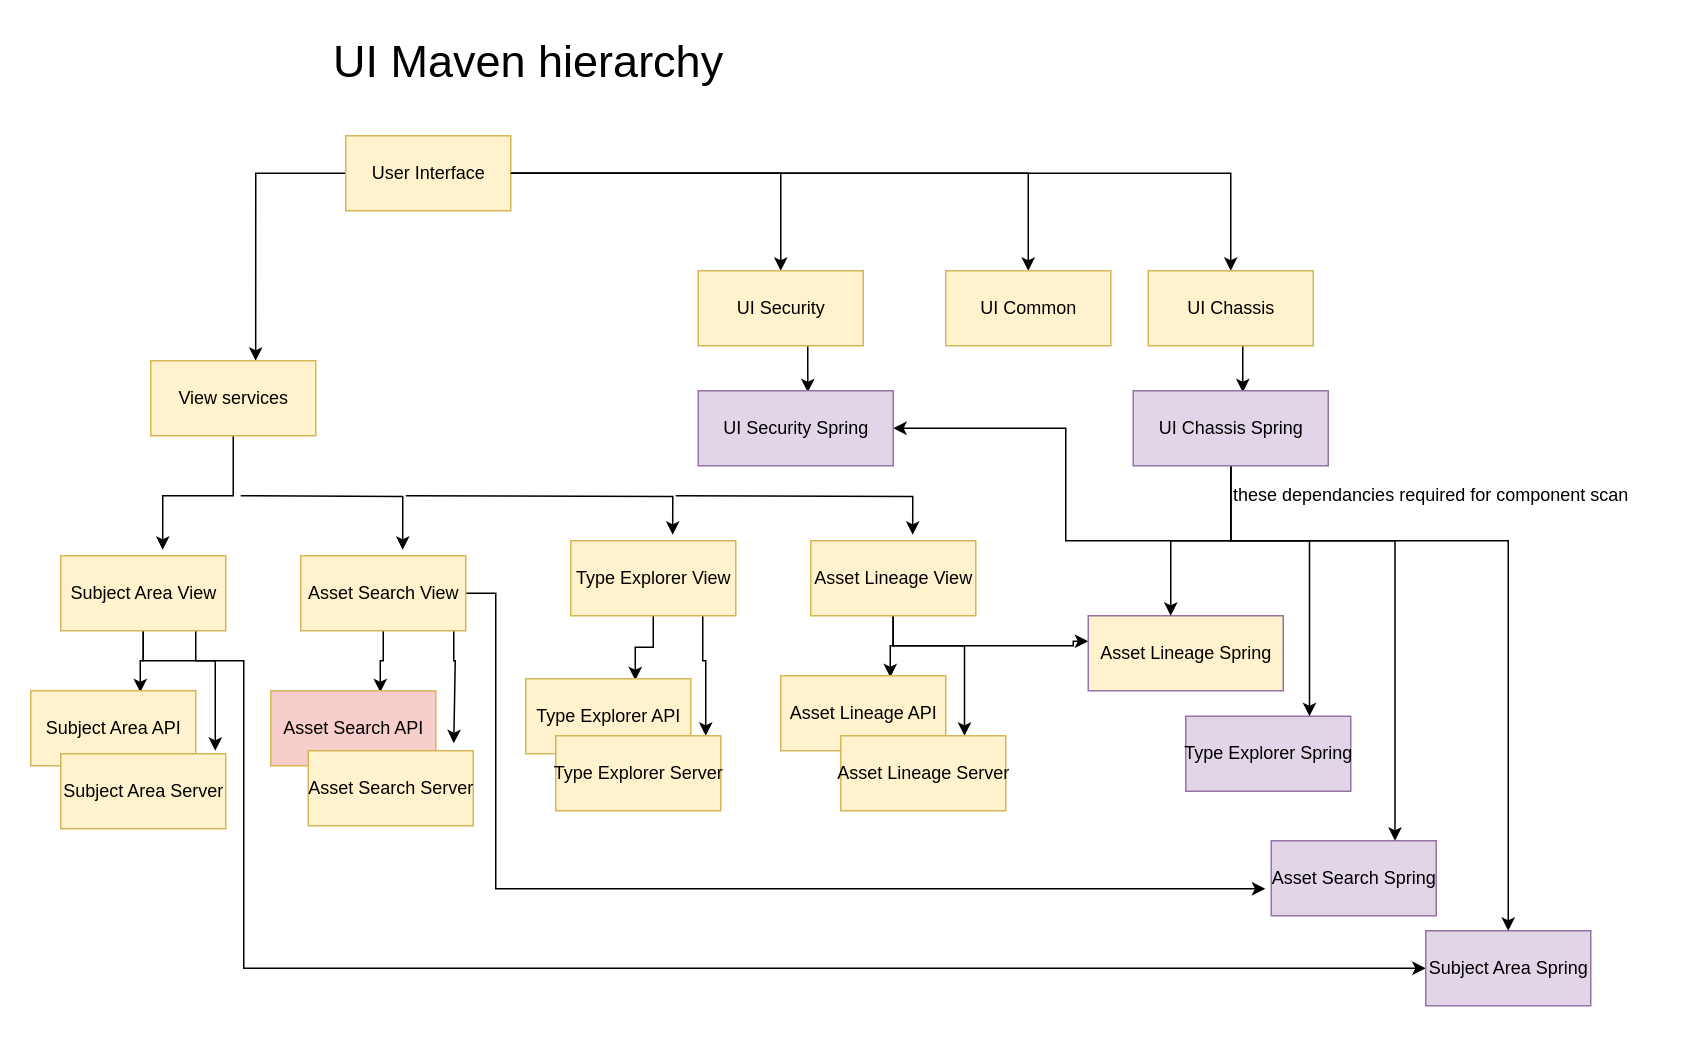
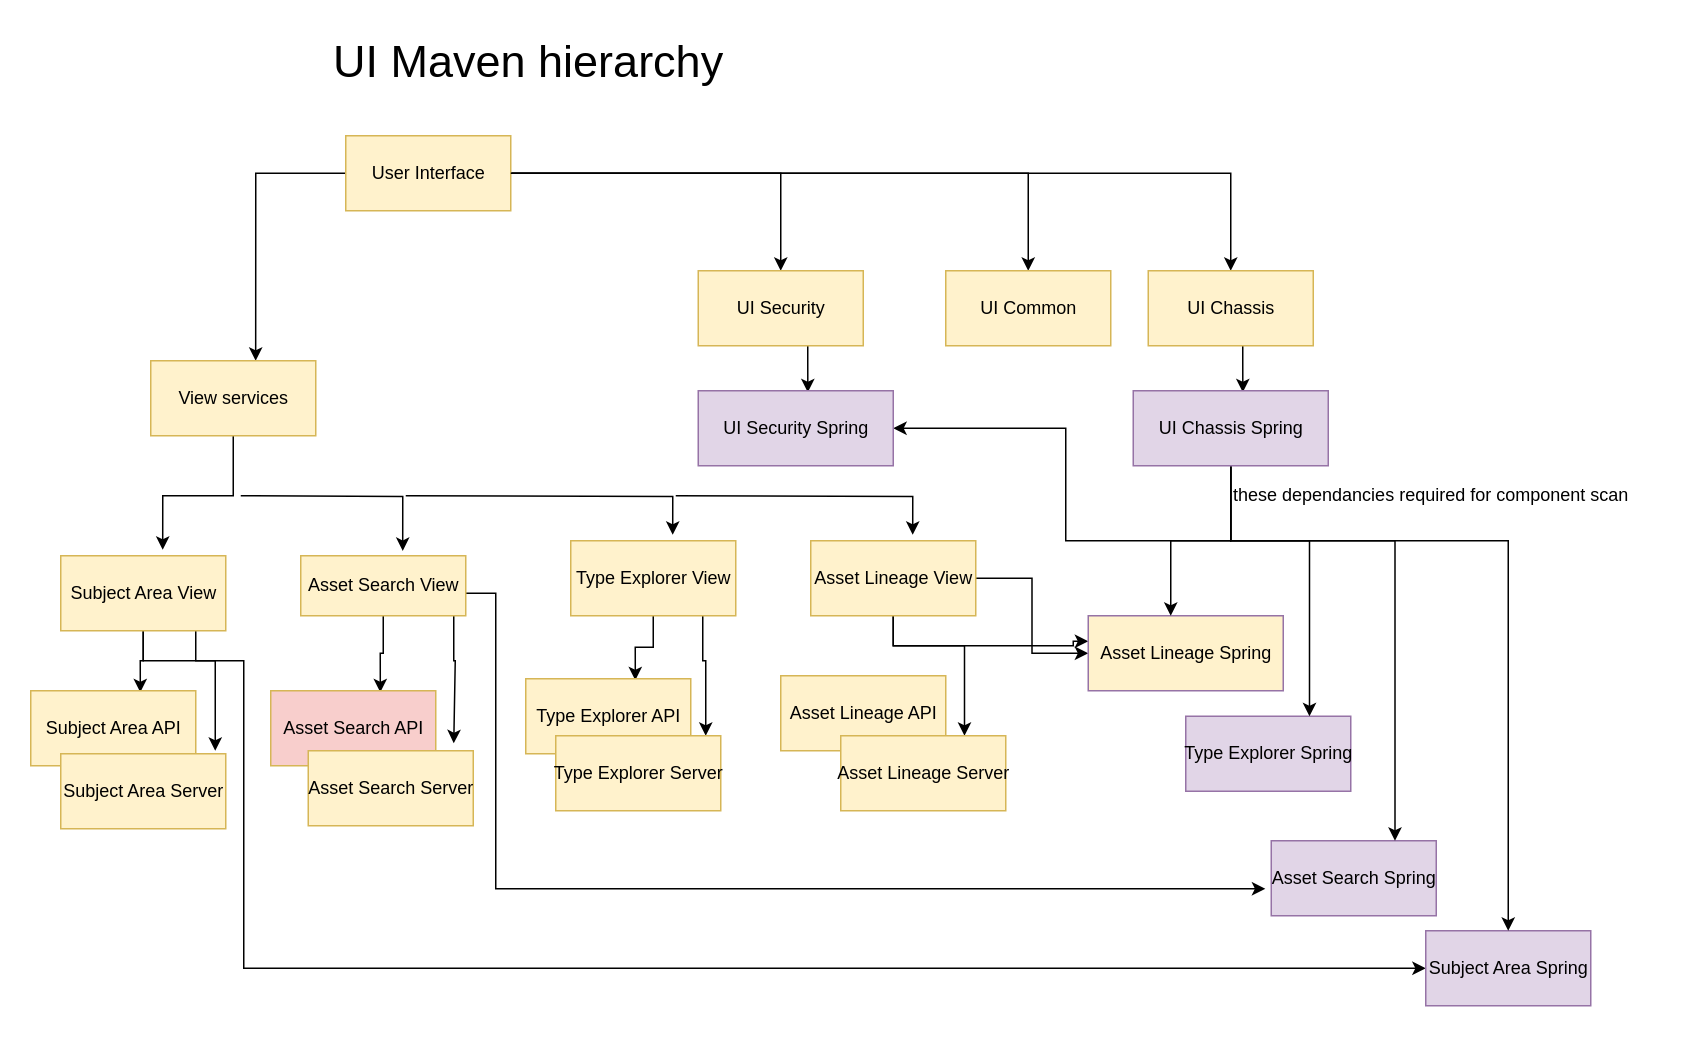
- <mxCell id="19" value="Asset Search View" style="html=1;fillColor=#fff2cc;strokeColor=#d6b656;" parent="1" vertex="1"><mxGeometry x="200" y="370" width="110" height="50" as="geometry" /></mxCell>
+ <mxCell id="19" value="Asset Search View" style="html=1;fillColor=#fff2cc;strokeColor=#d6b656;" parent="1" vertex="1"><mxGeometry x="200" y="370" width="110" height="40" as="geometry" /></mxCell>
- <mxCell id="31" style="edgeStyle=orthogonalEdgeStyle;rounded=0;orthogonalLoop=1;jettySize=auto;html=1;entryX=0.664;entryY=0.02;entryDx=0;entryDy=0;entryPerimeter=0;" parent="1" source="34" target="35" edge="1"><mxGeometry relative="1" as="geometry" /></mxCell>
+ <mxCell id="31" style="edgeStyle=orthogonalEdgeStyle;rounded=0;orthogonalLoop=1;jettySize=auto;html=1;" parent="1" source="34" target="37" edge="1"><mxGeometry relative="1" as="geometry" /></mxCell>
